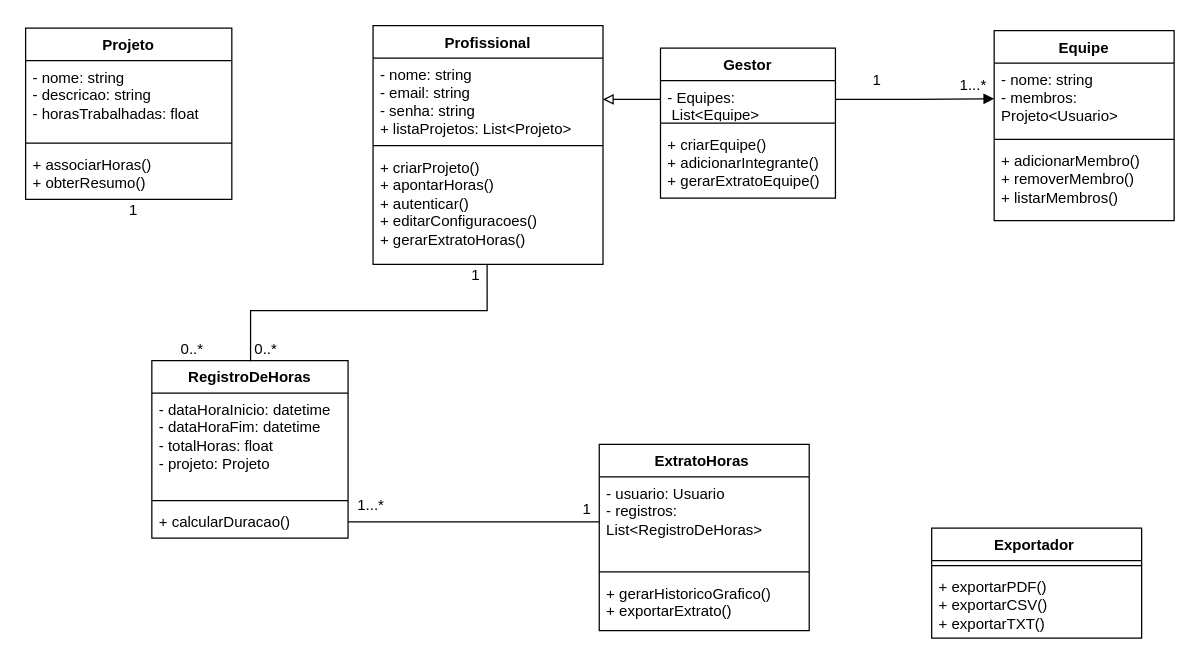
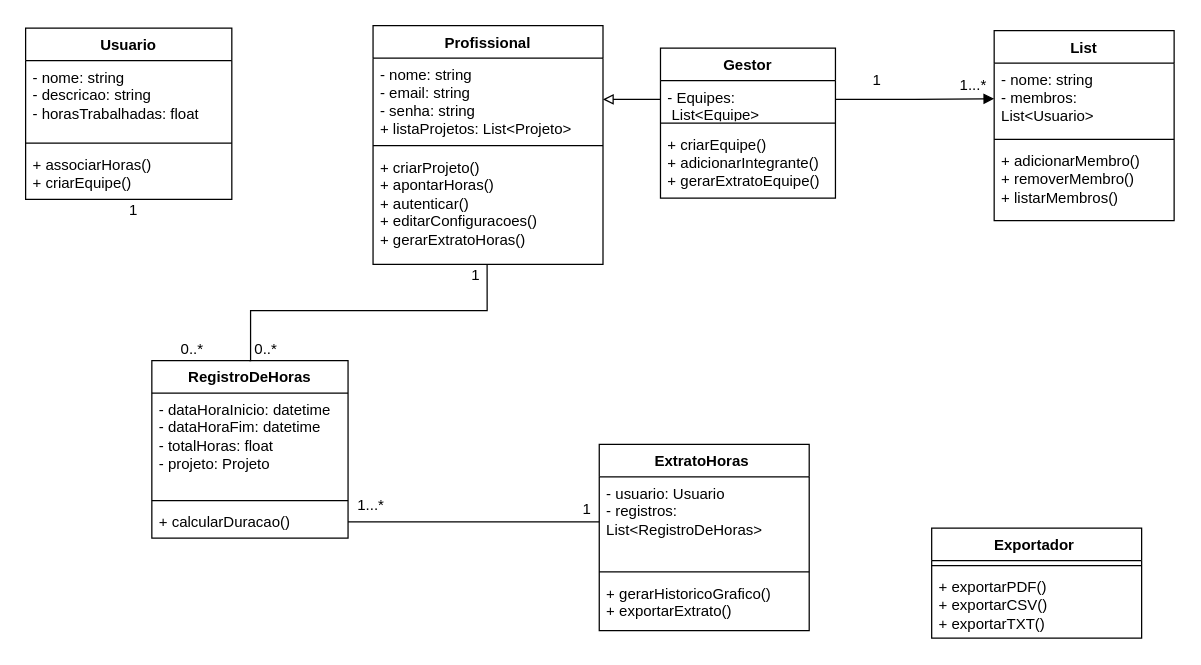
- <mxCell id="11" value="Projeto" style="swimlane;fontStyle=1;align=center;verticalAlign=top;childLayout=stackLayout;horizontal=1;startSize=26;horizontalStack=0;resizeParent=1;resizeParentMax=0;resizeLast=0;collapsible=1;marginBottom=0;whiteSpace=wrap;html=1;" parent="1" vertex="1"><mxGeometry x="20" y="22" width="165" height="137" as="geometry"><mxRectangle x="14" y="98" width="95" height="26" as="alternateBounds" /></mxGeometry></mxCell>
+ <mxCell id="11" value="Usuario" style="swimlane;fontStyle=1;align=center;verticalAlign=top;childLayout=stackLayout;horizontal=1;startSize=26;horizontalStack=0;resizeParent=1;resizeParentMax=0;resizeLast=0;collapsible=1;marginBottom=0;whiteSpace=wrap;html=1;" parent="1" vertex="1"><mxGeometry x="20" y="22" width="165" height="137" as="geometry"><mxRectangle x="14" y="98" width="95" height="26" as="alternateBounds" /></mxGeometry></mxCell>
- <mxCell id="26" value="Equipe" style="swimlane;fontStyle=1;align=center;verticalAlign=top;childLayout=stackLayout;horizontal=1;startSize=26;horizontalStack=0;resizeParent=1;resizeParentMax=0;resizeLast=0;collapsible=1;marginBottom=0;whiteSpace=wrap;html=1;" parent="1" vertex="1"><mxGeometry x="795" y="24" width="144" height="152" as="geometry"><mxRectangle x="14" y="98" width="95" height="26" as="alternateBounds" /></mxGeometry></mxCell>
+ <mxCell id="26" value="List" style="swimlane;fontStyle=1;align=center;verticalAlign=top;childLayout=stackLayout;horizontal=1;startSize=26;horizontalStack=0;resizeParent=1;resizeParentMax=0;resizeLast=0;collapsible=1;marginBottom=0;whiteSpace=wrap;html=1;" parent="1" vertex="1"><mxGeometry x="795" y="24" width="144" height="152" as="geometry"><mxRectangle x="14" y="98" width="95" height="26" as="alternateBounds" /></mxGeometry></mxCell>
- <mxCell id="27" value="&lt;div&gt;&lt;span style=&quot;background-color: transparent; color: light-dark(rgb(0, 0, 0), rgb(255, 255, 255));&quot;&gt;- nome: string&lt;/span&gt;&lt;/div&gt;&lt;div&gt;- membros: Projeto&amp;lt;Usuario&amp;gt;&lt;/div&gt;" style="text;strokeColor=none;fillColor=none;align=left;verticalAlign=top;spacingLeft=4;spacingRight=4;overflow=hidden;rotatable=0;points=[[0,0.5],[1,0.5]];portConstraint=eastwest;whiteSpace=wrap;html=1;" parent="26" vertex="1"><mxGeometry y="26" width="144" height="57" as="geometry" /></mxCell>
+ <mxCell id="27" value="&lt;div&gt;&lt;span style=&quot;background-color: transparent; color: light-dark(rgb(0, 0, 0), rgb(255, 255, 255));&quot;&gt;- nome: string&lt;/span&gt;&lt;/div&gt;&lt;div&gt;- membros: List&amp;lt;Usuario&amp;gt;&lt;/div&gt;" style="text;strokeColor=none;fillColor=none;align=left;verticalAlign=top;spacingLeft=4;spacingRight=4;overflow=hidden;rotatable=0;points=[[0,0.5],[1,0.5]];portConstraint=eastwest;whiteSpace=wrap;html=1;" parent="26" vertex="1"><mxGeometry y="26" width="144" height="57" as="geometry" /></mxCell>
- <mxCell id="14" value="&lt;div&gt;+ associarHoras()&lt;/div&gt;&lt;div&gt;+ obterResumo()&lt;/div&gt;" style="text;strokeColor=none;fillColor=none;align=left;verticalAlign=top;spacingLeft=4;spacingRight=4;overflow=hidden;rotatable=0;points=[[0,0.5],[1,0.5]];portConstraint=eastwest;whiteSpace=wrap;html=1;" parent="11" vertex="1"><mxGeometry y="96" width="165" height="41" as="geometry" /></mxCell>
+ <mxCell id="14" value="&lt;div&gt;+ associarHoras()&lt;/div&gt;&lt;div&gt;+ criarEquipe()&lt;/div&gt;" style="text;strokeColor=none;fillColor=none;align=left;verticalAlign=top;spacingLeft=4;spacingRight=4;overflow=hidden;rotatable=0;points=[[0,0.5],[1,0.5]];portConstraint=eastwest;whiteSpace=wrap;html=1;" parent="11" vertex="1"><mxGeometry y="96" width="165" height="41" as="geometry" /></mxCell>
